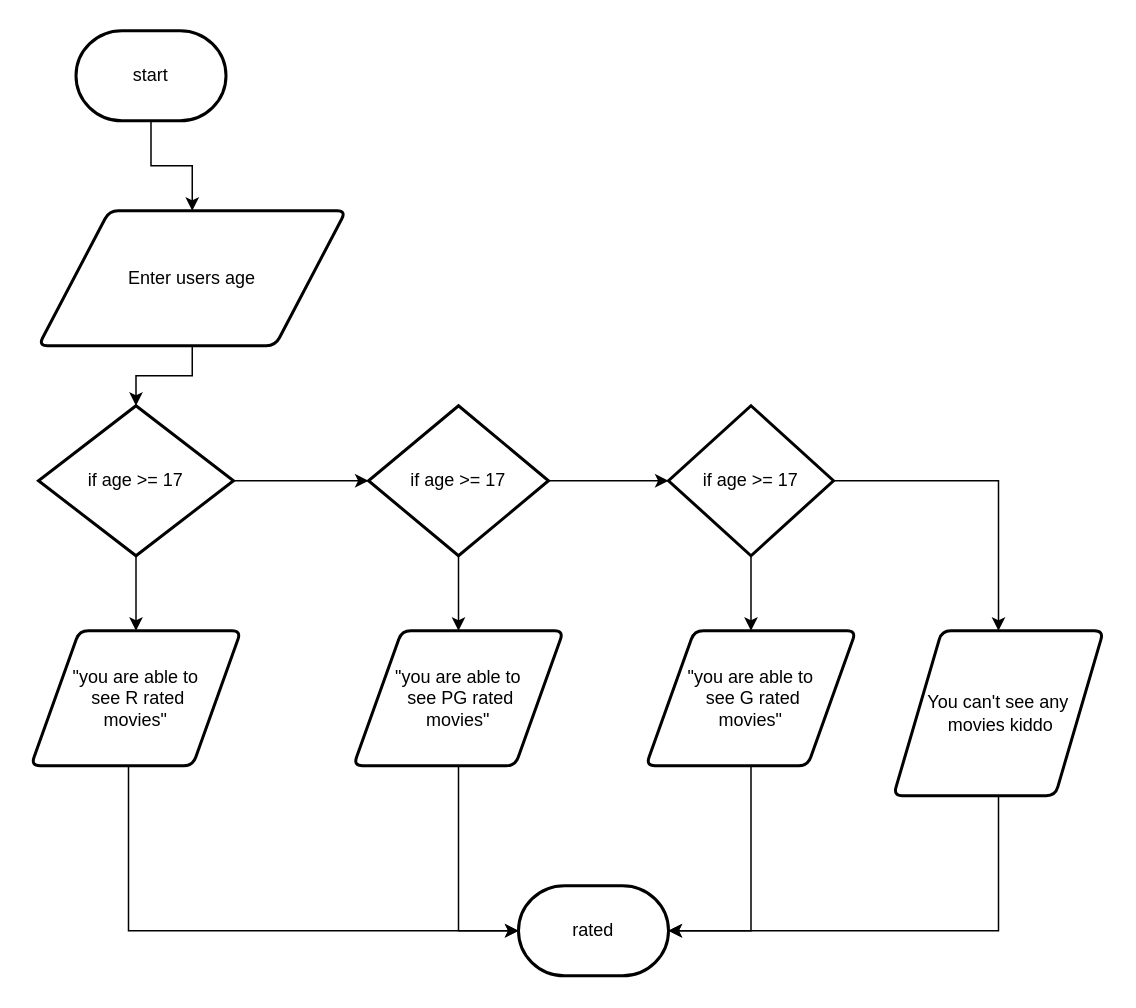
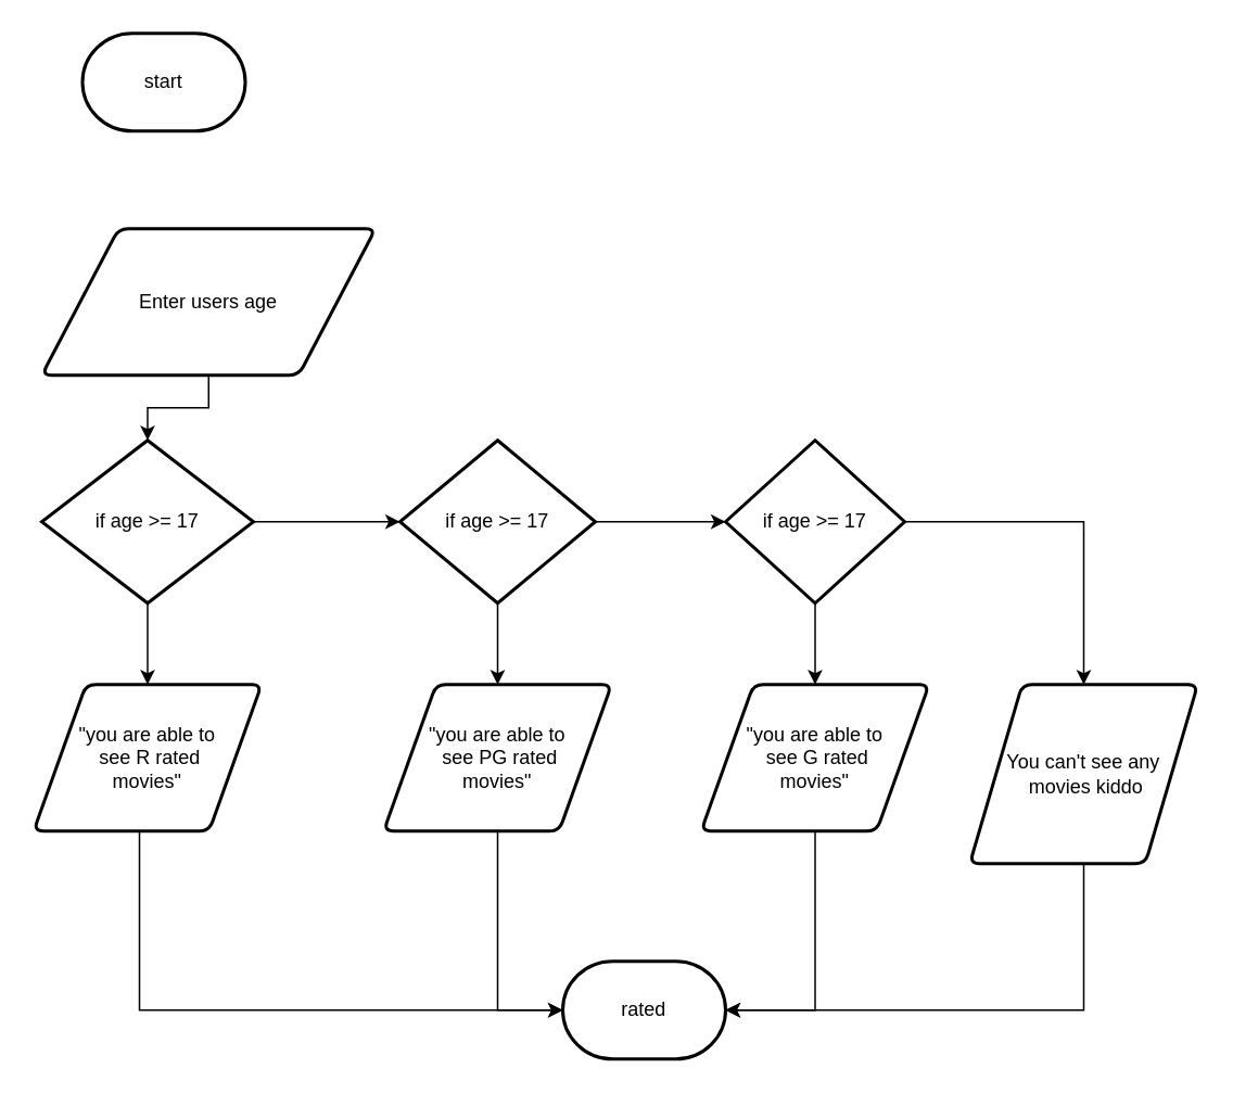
- <mxCell id="2" style="edgeStyle=orthogonalEdgeStyle;rounded=0;orthogonalLoop=1;jettySize=auto;html=1;exitX=0.5;exitY=1;exitDx=0;exitDy=0;exitPerimeter=0;" parent="1" source="3" target="5" edge="1"><mxGeometry relative="1" as="geometry"><mxPoint x="125" y="160" as="targetPoint" /></mxGeometry></mxCell>
